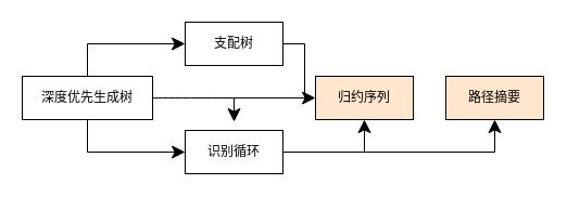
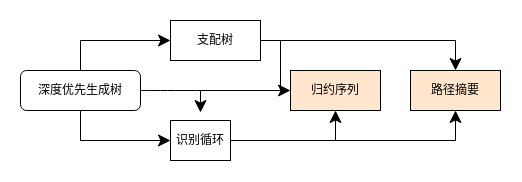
+ <mxCell id="6" style="edgeStyle=orthogonalEdgeStyle;rounded=0;orthogonalLoop=1;jettySize=auto;html=1;entryX=0.5;entryY=0;entryDx=0;entryDy=0;endArrow=classic;startSize=14;endSize=10;sourcePerimeterSpacing=8;targetPerimeterSpacing=8;exitX=1;exitY=0.5;exitDx=0;exitDy=0;endFill=1;" parent="1" source="8" target="13" edge="1"><mxGeometry relative="1" as="geometry" /></mxCell>
- <mxCell id="5" value="深度优先生成树" style="rounded=0;whiteSpace=wrap;html=1;hachureGap=4;pointerEvents=0;" parent="1" vertex="1"><mxGeometry x="20" y="70" width="120" height="40" as="geometry" /></mxCell>
+ <mxCell id="5" value="深度优先生成树" style="whiteSpace=wrap;html=1;hachureGap=4;pointerEvents=0;rounded=1;" parent="1" vertex="1"><mxGeometry x="20" y="70" width="120" height="40" as="geometry" /></mxCell>
- <mxCell id="11" value="识别循环" style="rounded=0;whiteSpace=wrap;html=1;hachureGap=4;pointerEvents=0;" parent="1" vertex="1"><mxGeometry x="170" y="120" width="90" height="40" as="geometry" /></mxCell>
+ <mxCell id="11" value="识别循环" style="rounded=0;whiteSpace=wrap;html=1;hachureGap=4;pointerEvents=0;" parent="1" vertex="1"><mxGeometry x="170" y="120" width="60" height="40" as="geometry" /></mxCell>
